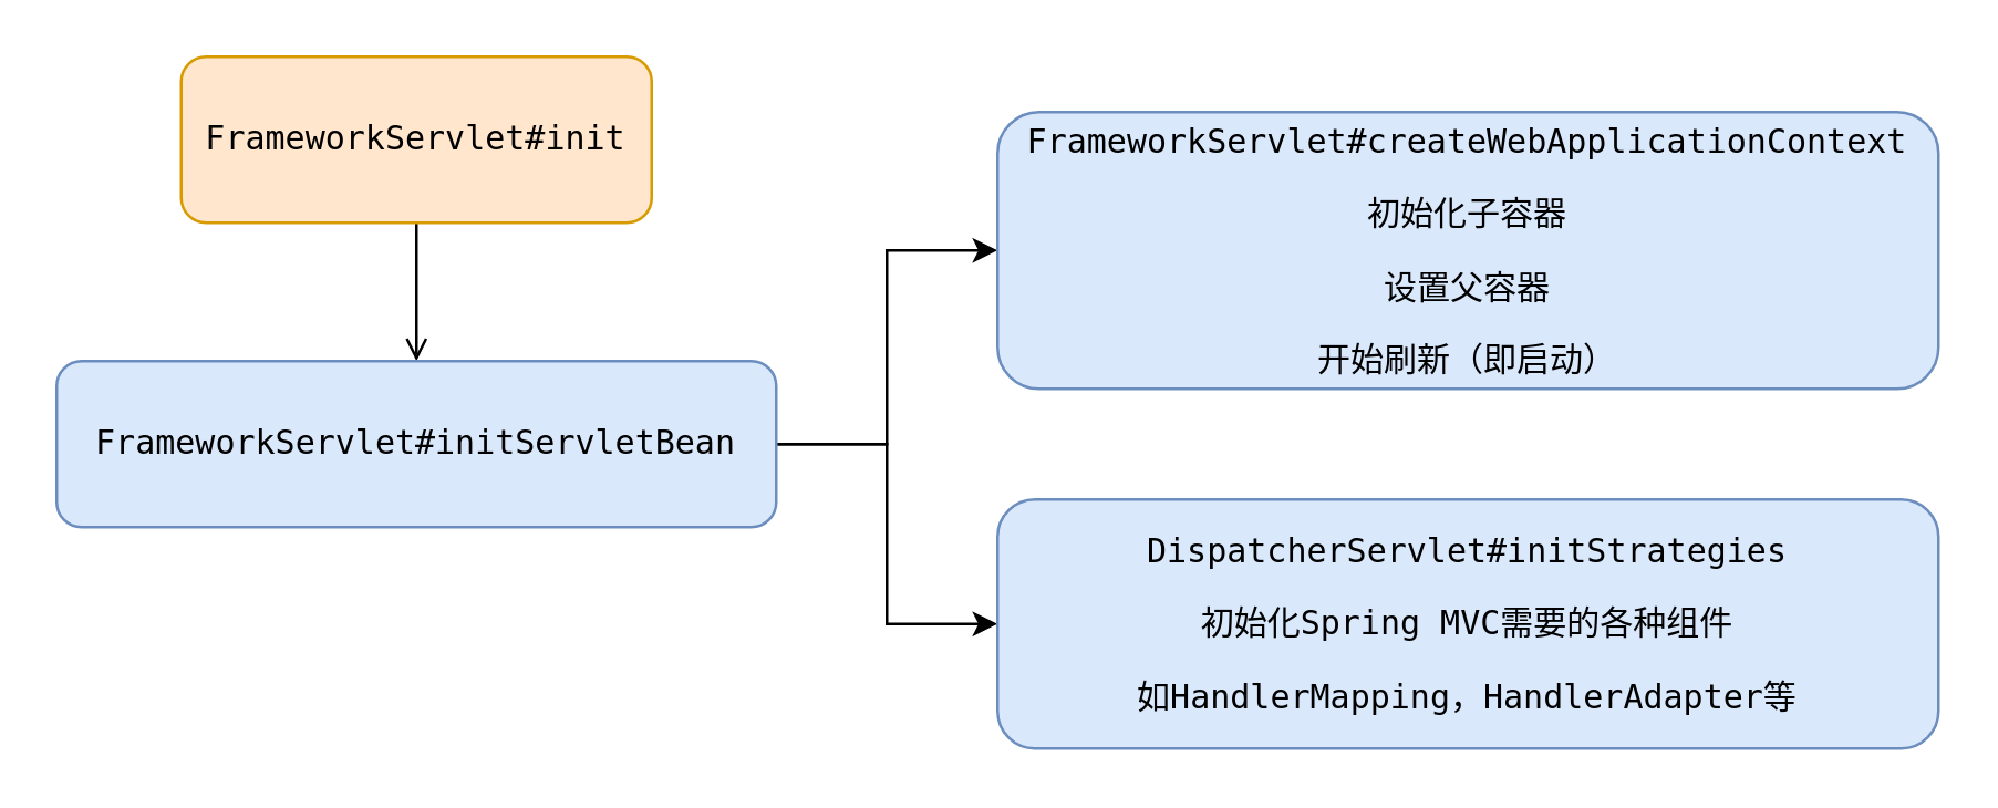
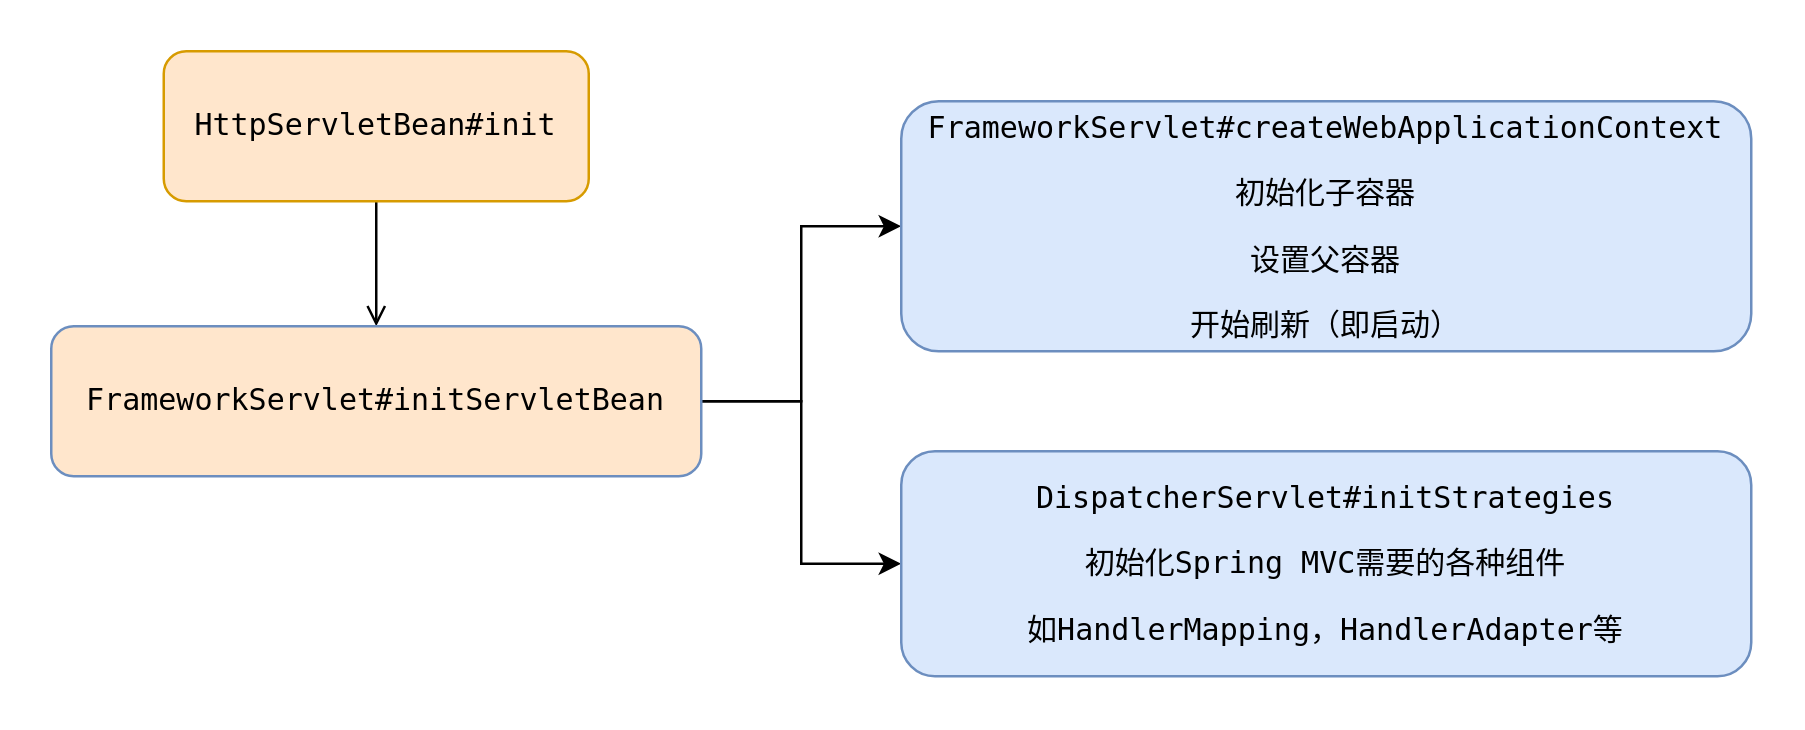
- <mxCell id="3" value="&lt;pre&gt;FrameworkServlet#init&lt;/pre&gt;" style="rounded=1;whiteSpace=wrap;html=1;fillColor=#ffe6cc;strokeColor=#d79b00;" vertex="1" parent="1"><mxGeometry x="65" y="20" width="170" height="60" as="geometry" /></mxCell>
+ <mxCell id="3" value="&lt;pre&gt;HttpServletBean#init&lt;/pre&gt;" style="rounded=1;whiteSpace=wrap;html=1;fillColor=#ffe6cc;strokeColor=#d79b00;" vertex="1" parent="1"><mxGeometry x="65" y="20" width="170" height="60" as="geometry" /></mxCell>
- <mxCell id="6" value="&lt;pre&gt;FrameworkServlet#initServletBean&lt;/pre&gt;" style="rounded=1;whiteSpace=wrap;html=1;fillColor=#dae8fc;strokeColor=#6c8ebf;" vertex="1" parent="1"><mxGeometry x="20" y="130" width="260" height="60" as="geometry" /></mxCell>
+ <mxCell id="6" value="&lt;pre&gt;FrameworkServlet#initServletBean&lt;/pre&gt;" style="rounded=1;whiteSpace=wrap;html=1;fillColor=#ffe6cc;strokeColor=#6c8ebf;" vertex="1" parent="1"><mxGeometry x="20" y="130" width="260" height="60" as="geometry" /></mxCell>
